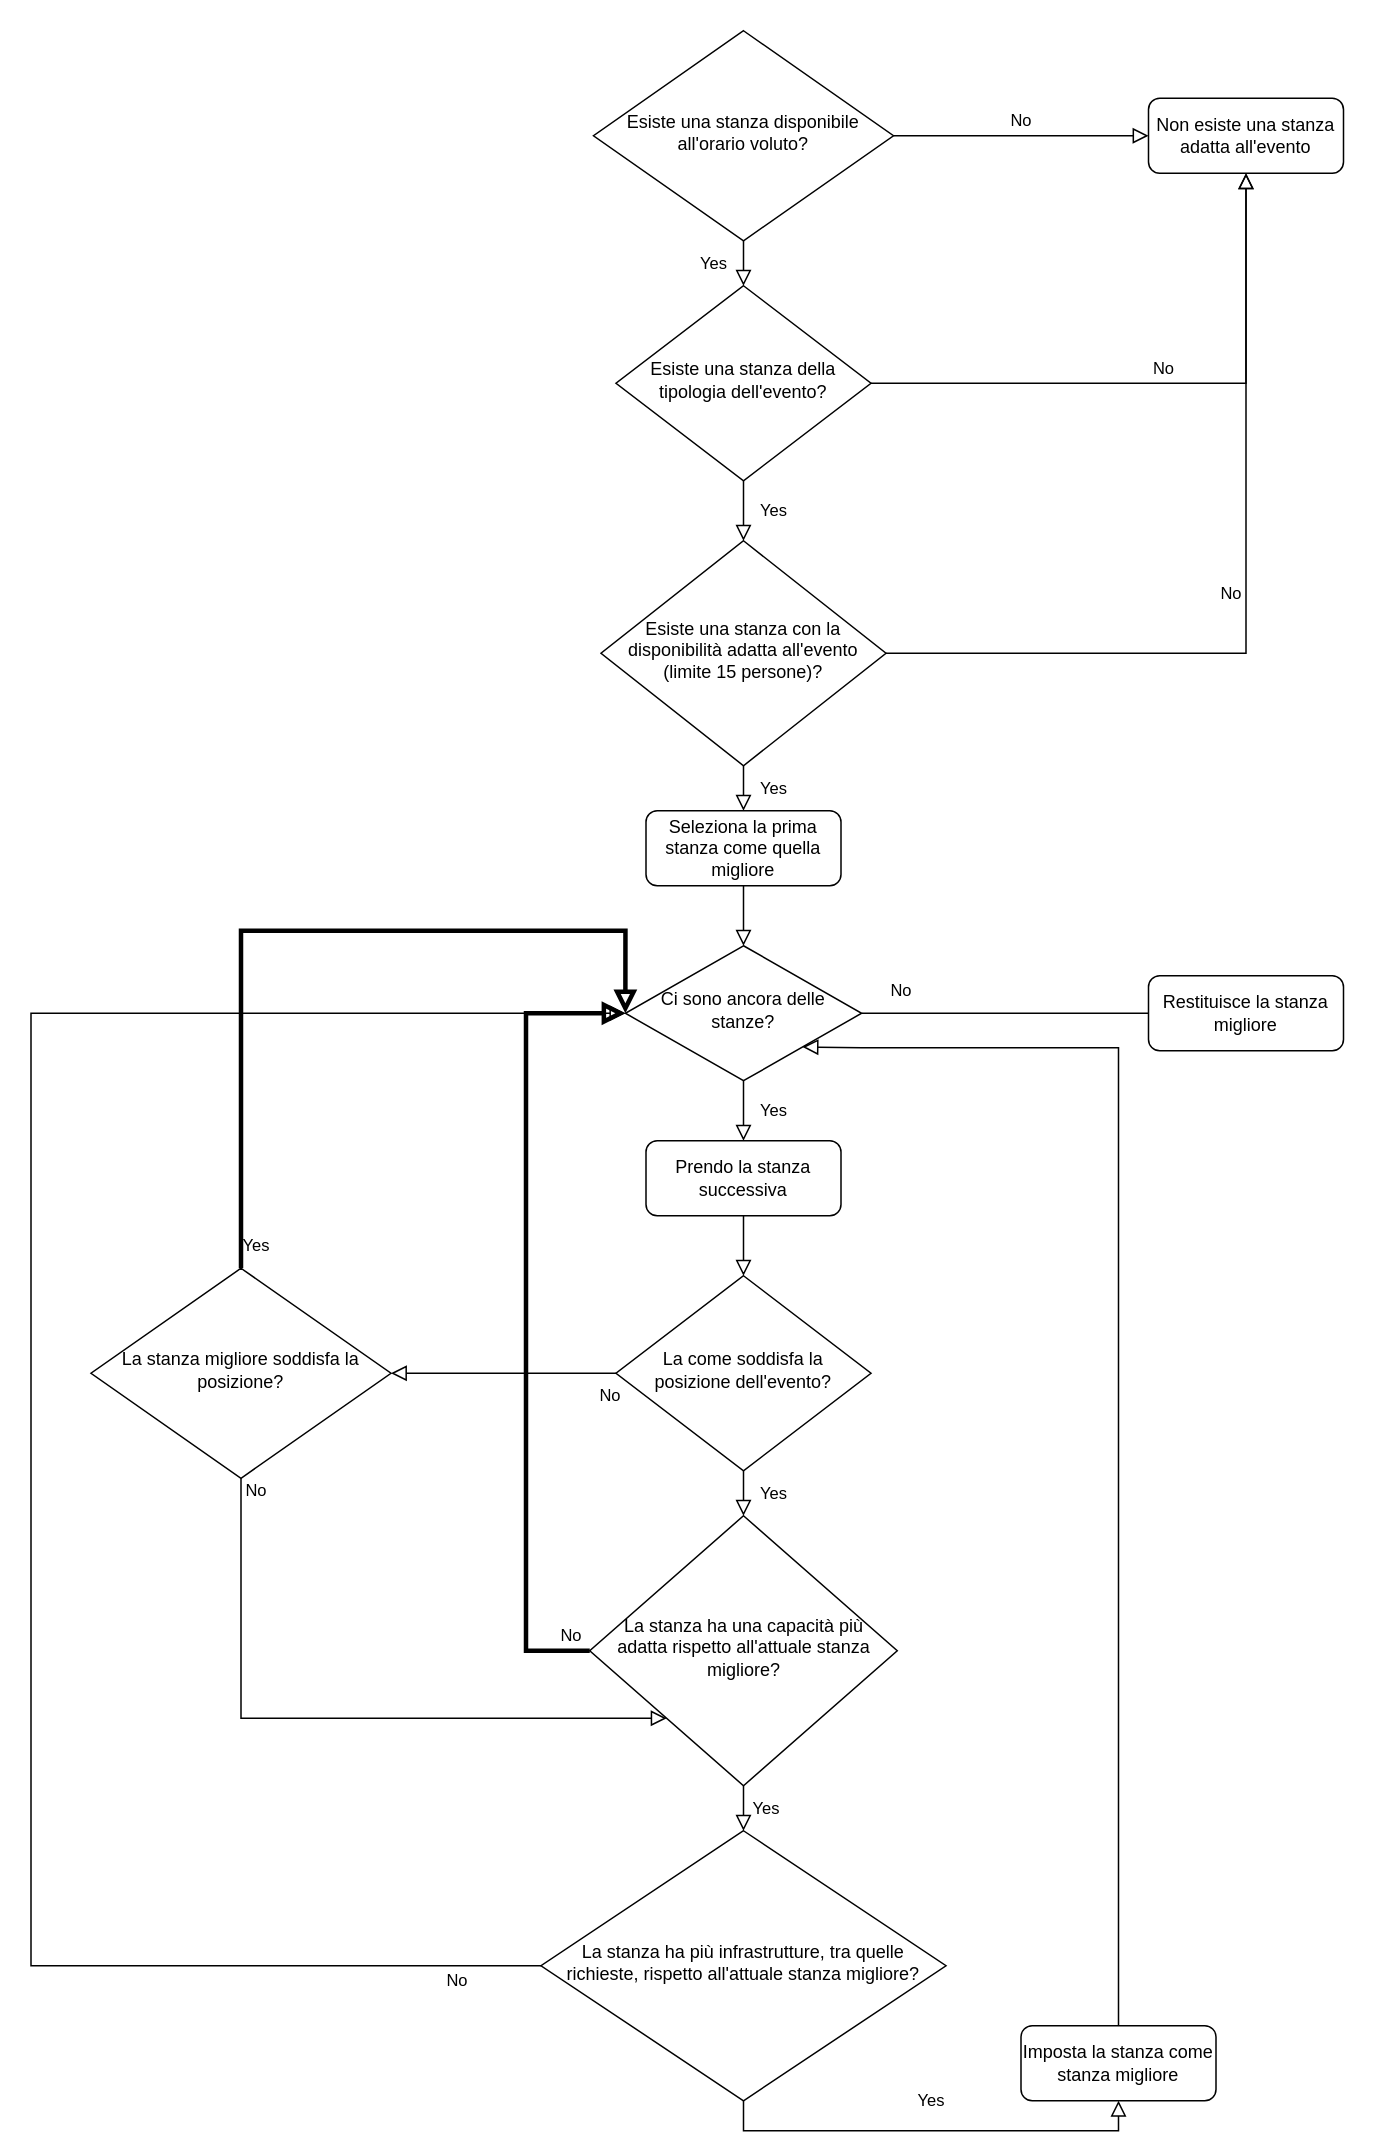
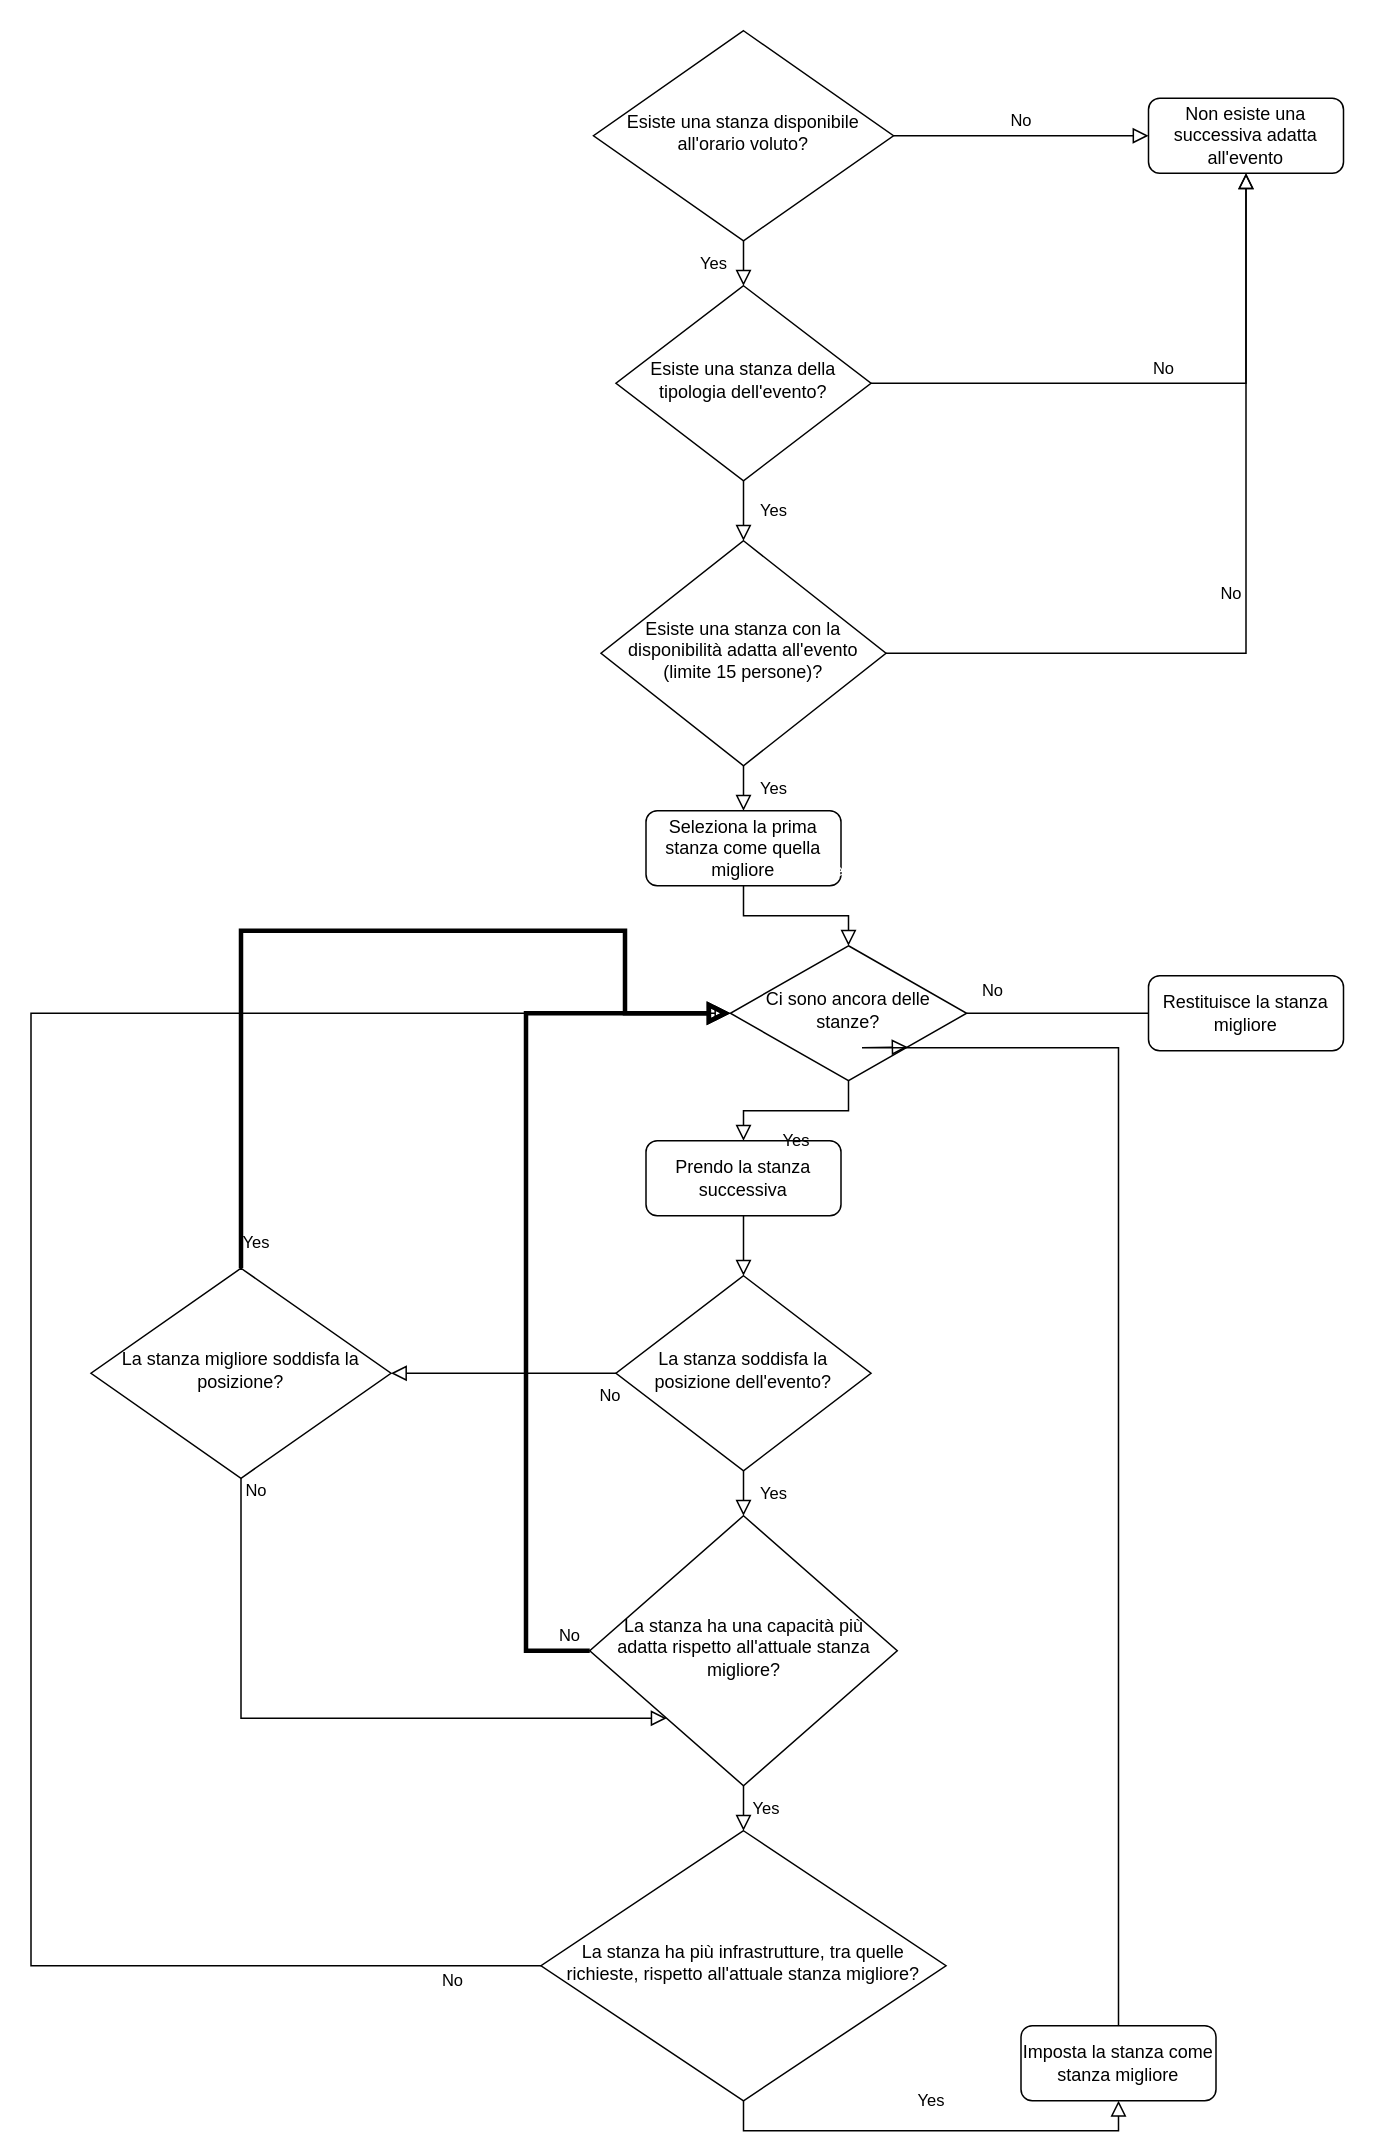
- <mxCell id="6" value="Non esiste una stanza adatta all'evento" style="rounded=1;whiteSpace=wrap;html=1;fontSize=12;glass=0;strokeWidth=1;shadow=0;" vertex="1" parent="1"><mxGeometry x="765" y="65" width="130" height="50" as="geometry" /></mxCell>
+ <mxCell id="6" value="Non esiste una successiva adatta all'evento" style="rounded=1;whiteSpace=wrap;html=1;fontSize=12;glass=0;strokeWidth=1;shadow=0;" vertex="1" parent="1"><mxGeometry x="765" y="65" width="130" height="50" as="geometry" /></mxCell>
- <mxCell id="27" value="Ci sono ancora delle stanze?" style="rhombus;whiteSpace=wrap;html=1;shadow=0;fontFamily=Helvetica;fontSize=12;align=center;strokeWidth=1;spacing=6;spacingTop=-4;" vertex="1" parent="1"><mxGeometry x="416.25" y="630" width="157.5" height="90" as="geometry" /></mxCell>
+ <mxCell id="27" value="Ci sono ancora delle stanze?" style="rhombus;whiteSpace=wrap;html=1;shadow=0;fontFamily=Helvetica;fontSize=12;align=center;strokeWidth=1;spacing=6;spacingTop=-4;" vertex="1" parent="1"><mxGeometry x="486.25" y="630" width="157.5" height="90" as="geometry" /></mxCell>
- <mxCell id="11" value="La come soddisfa la posizione dell'evento?" style="rhombus;whiteSpace=wrap;html=1;shadow=0;fontFamily=Helvetica;fontSize=12;align=center;strokeWidth=1;spacing=6;spacingTop=-4;" vertex="1" parent="1"><mxGeometry x="410" y="850" width="170" height="130" as="geometry" /></mxCell>
+ <mxCell id="11" value="La stanza soddisfa la posizione dell'evento?" style="rhombus;whiteSpace=wrap;html=1;shadow=0;fontFamily=Helvetica;fontSize=12;align=center;strokeWidth=1;spacing=6;spacingTop=-4;" vertex="1" parent="1"><mxGeometry x="410" y="850" width="170" height="130" as="geometry" /></mxCell>
